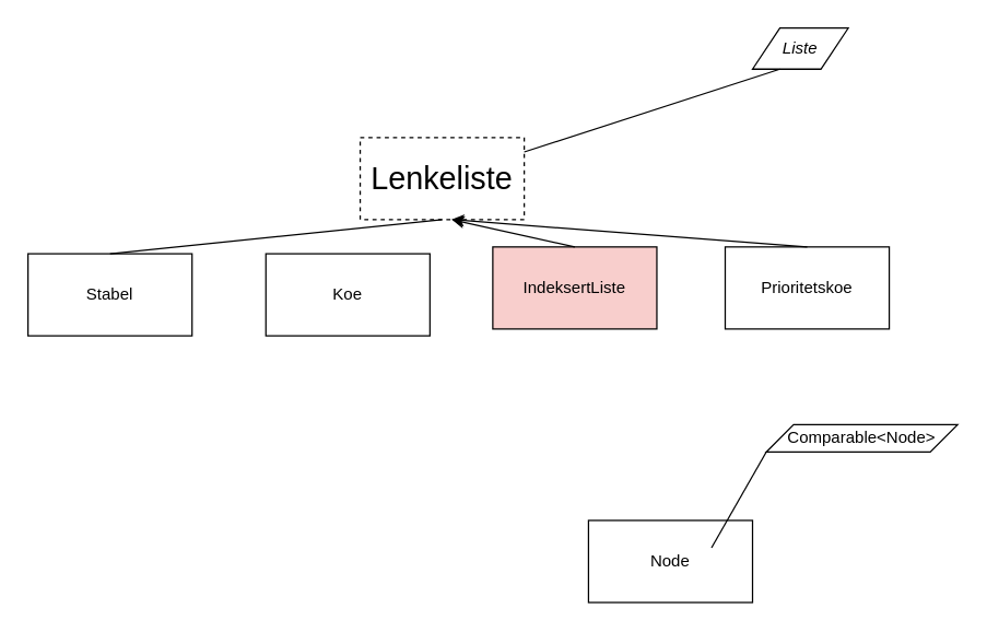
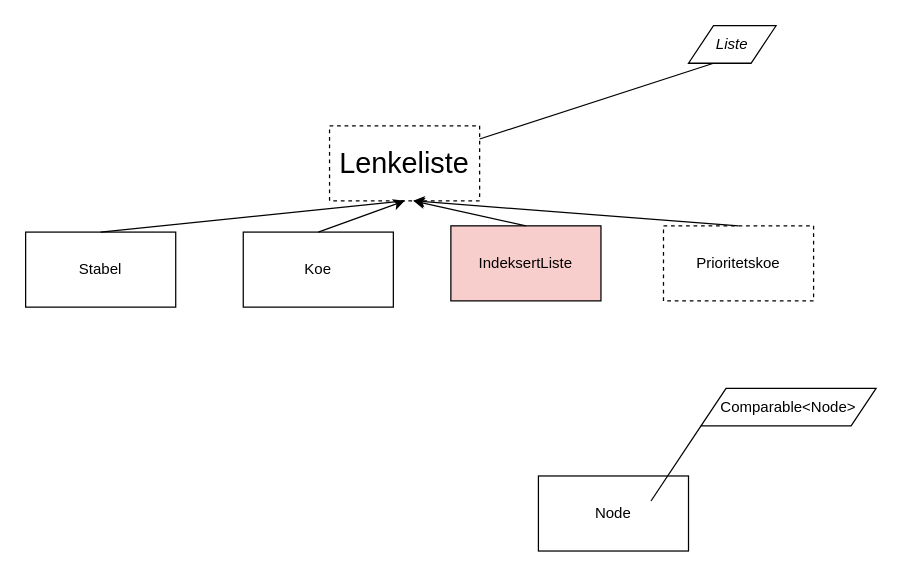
+ <mxCell id="8" value="" style="endArrow=classic;html=1;rounded=0;fontSize=12;exitX=0.5;exitY=0;exitDx=0;exitDy=0;entryX=0.5;entryY=1;entryDx=0;entryDy=0;" parent="1" source="4" target="2" edge="1"><mxGeometry width="50" height="50" relative="1" as="geometry"><mxPoint x="340" y="110" as="sourcePoint" /><mxPoint x="390" y="60" as="targetPoint" /></mxGeometry></mxCell>
- <mxCell id="5" value="Prioritetskoe" style="rounded=0;whiteSpace=wrap;html=1;fontSize=12;" parent="1" vertex="1"><mxGeometry x="530" y="180" width="120" height="60" as="geometry" /></mxCell>
+ <mxCell id="5" value="Prioritetskoe" style="rounded=0;whiteSpace=wrap;html=1;fontSize=12;dashed=1;" parent="1" vertex="1"><mxGeometry x="530" y="180" width="120" height="60" as="geometry" /></mxCell>
- <mxCell id="13" value="Comparable&amp;lt;Node&amp;gt;" style="shape=parallelogram;perimeter=parallelogramPerimeter;whiteSpace=wrap;html=1;fixedSize=1;fontSize=12;" vertex="1" parent="1"><mxGeometry x="560" y="310" width="140" height="20" as="geometry" /></mxCell>
+ <mxCell id="13" value="Comparable&amp;lt;Node&amp;gt;" style="shape=parallelogram;perimeter=parallelogramPerimeter;whiteSpace=wrap;html=1;fixedSize=1;fontSize=12;" vertex="1" parent="1"><mxGeometry x="560" y="310" width="140" height="30" as="geometry" /></mxCell>
